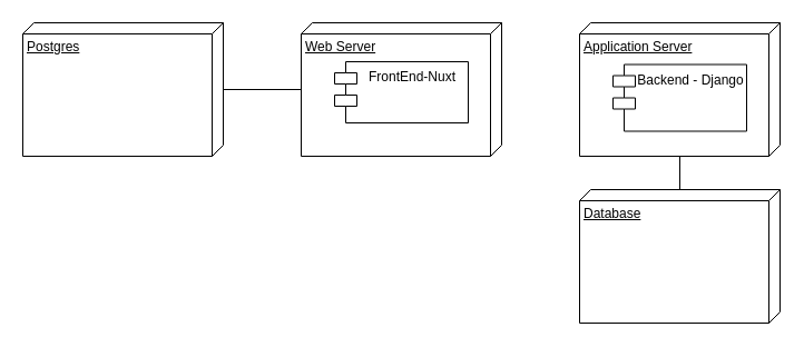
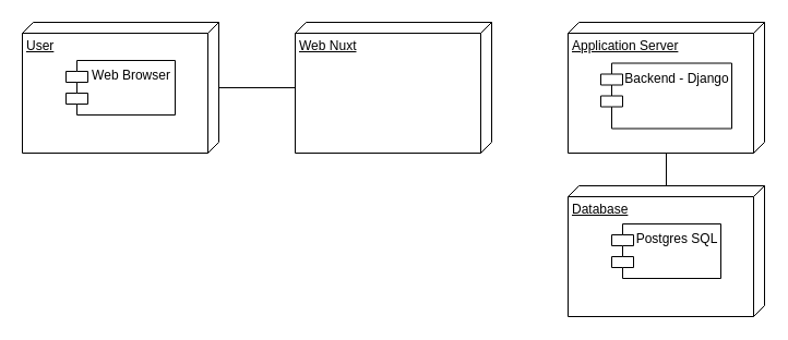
- <mxCell id="3" value="Postgres" style="verticalAlign=top;align=left;spacingTop=8;spacingLeft=2;spacingRight=12;shape=cube;size=10;direction=south;fontStyle=4;html=1;whiteSpace=wrap;" vertex="1" parent="1"><mxGeometry x="20" y="20" width="180" height="120" as="geometry" /></mxCell>
+ <mxCell id="3" value="User" style="verticalAlign=top;align=left;spacingTop=8;spacingLeft=2;spacingRight=12;shape=cube;size=10;direction=south;fontStyle=4;html=1;whiteSpace=wrap;" vertex="1" parent="1"><mxGeometry x="20" y="20" width="180" height="120" as="geometry" /></mxCell>
- <mxCell id="5" value="Web Server" style="verticalAlign=top;align=left;spacingTop=8;spacingLeft=2;spacingRight=12;shape=cube;size=10;direction=south;fontStyle=4;html=1;whiteSpace=wrap;" vertex="1" parent="1"><mxGeometry x="270" y="20" width="180" height="120" as="geometry" /></mxCell>
+ <mxCell id="5" value="Web Nuxt" style="verticalAlign=top;align=left;spacingTop=8;spacingLeft=2;spacingRight=12;shape=cube;size=10;direction=south;fontStyle=4;html=1;whiteSpace=wrap;" vertex="1" parent="1"><mxGeometry x="270" y="20" width="180" height="120" as="geometry" /></mxCell>
+ <mxCell id="4" value="Web Browser" style="shape=module;align=left;spacingLeft=20;align=center;verticalAlign=top;whiteSpace=wrap;html=1;" vertex="1" parent="1"><mxGeometry x="60" y="55" width="100" height="50" as="geometry" /></mxCell>
- <mxCell id="6" value="FrontEnd-Nuxt&lt;br&gt;" style="shape=module;align=left;spacingLeft=20;align=center;verticalAlign=top;whiteSpace=wrap;html=1;" vertex="1" parent="1"><mxGeometry x="300" y="55" width="120" height="55" as="geometry" /></mxCell>
+ <mxCell id="11" value="Postgres SQL" style="shape=module;align=left;spacingLeft=20;align=center;verticalAlign=top;whiteSpace=wrap;html=1;" vertex="1" parent="1"><mxGeometry x="560" y="205" width="100" height="50" as="geometry" /></mxCell>
